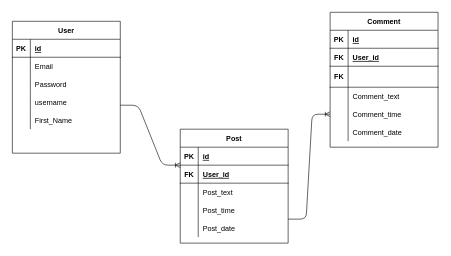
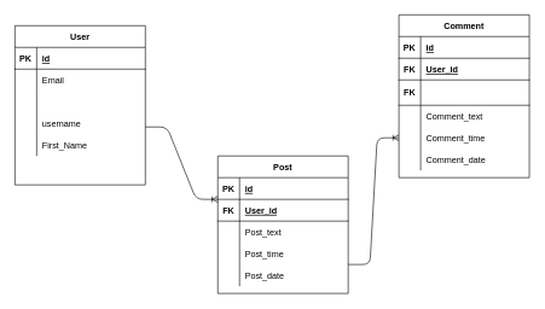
- <mxCell id="11" value="Password" style="shape=partialRectangle;connectable=0;fillColor=none;top=0;left=0;bottom=0;right=0;align=left;spacingLeft=6;overflow=hidden;" parent="9" vertex="1"><mxGeometry x="30" width="150" height="30" as="geometry" /></mxCell>
